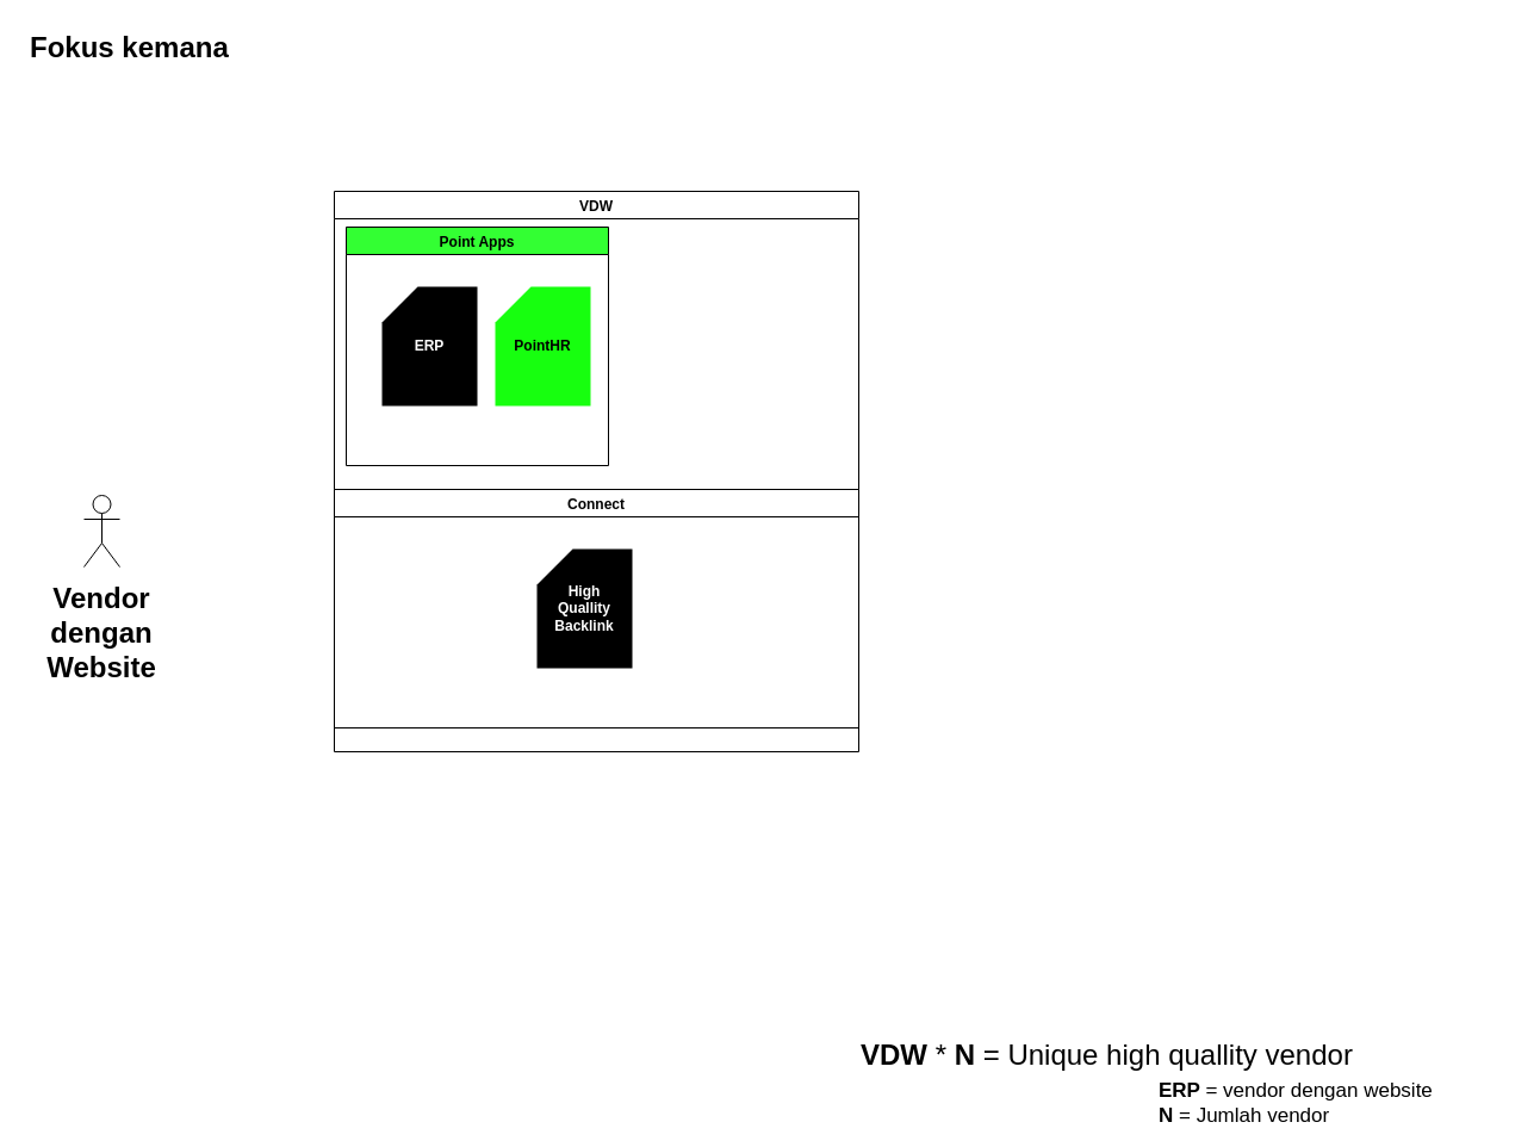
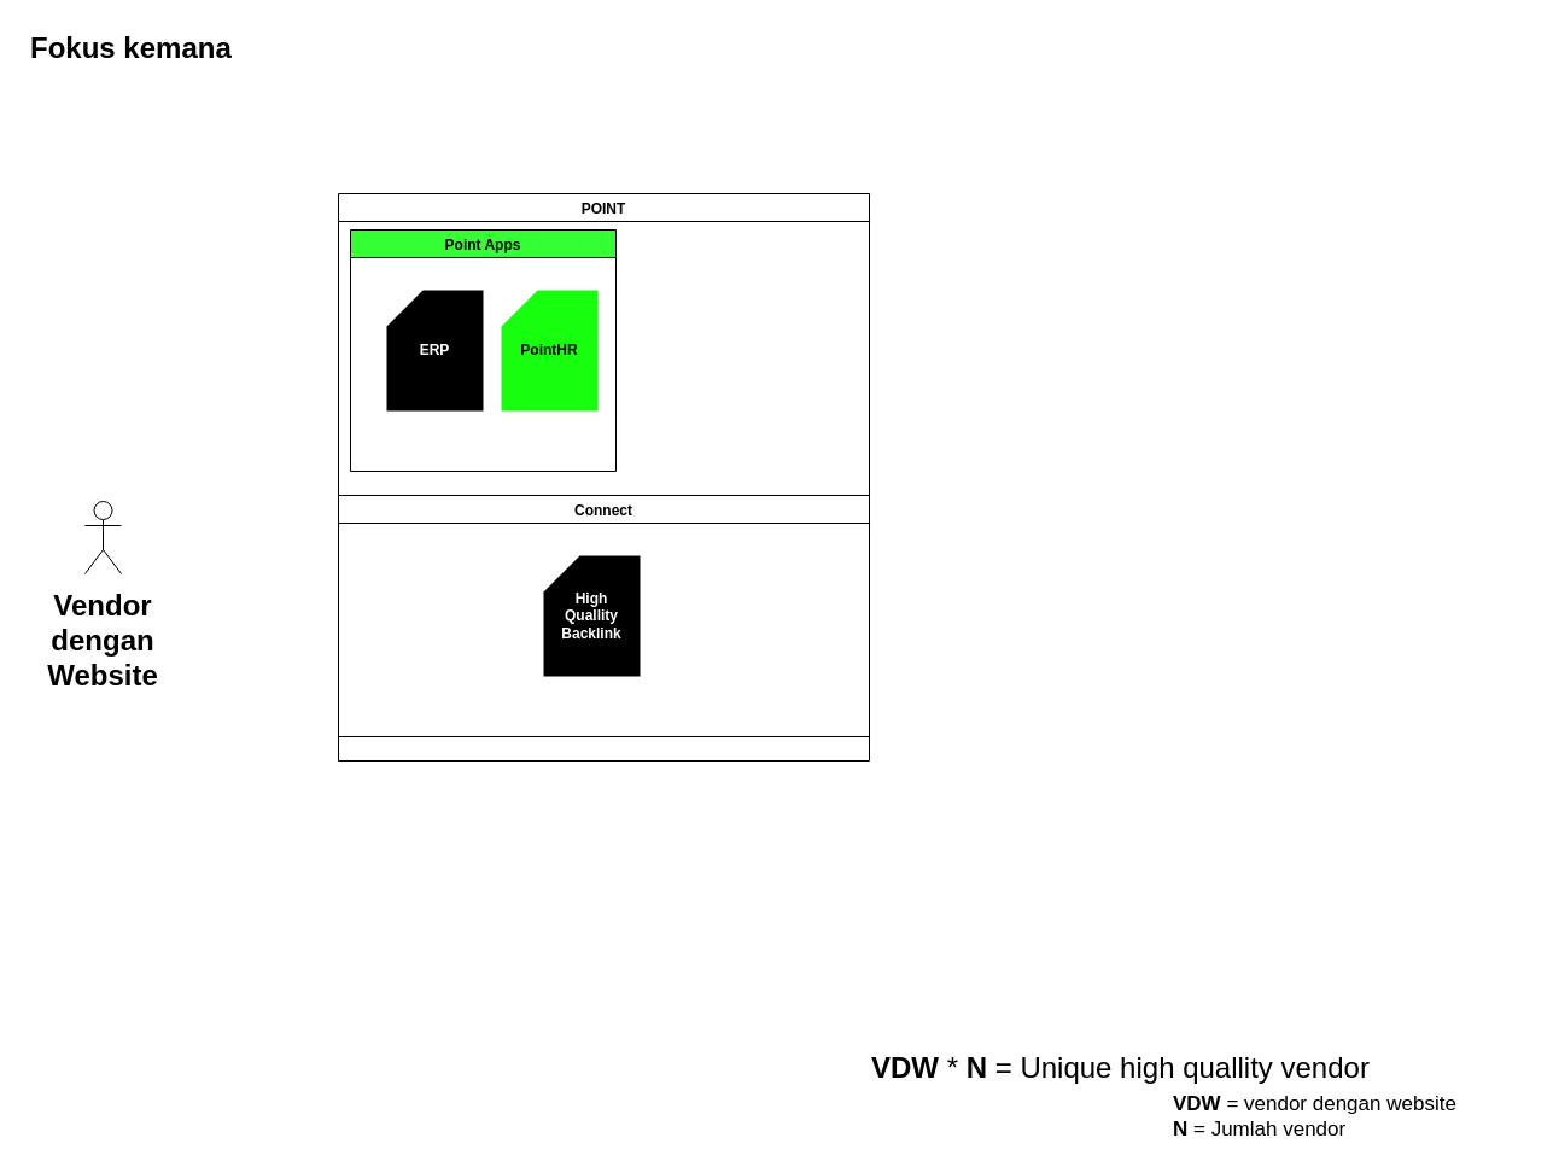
- <mxCell id="2" value="VDW" style="swimlane;" vertex="1" parent="1"><mxGeometry x="280" y="160" width="440" height="470" as="geometry" /></mxCell>
+ <mxCell id="2" value="POINT" style="swimlane;" vertex="1" parent="1"><mxGeometry x="280" y="160" width="440" height="470" as="geometry" /></mxCell>
- <mxCell id="9" value="&lt;b&gt;ERP &lt;/b&gt;= vendor dengan website&lt;br&gt;&lt;b&gt;N&lt;/b&gt; = Jumlah vendor" style="text;html=1;strokeColor=none;fillColor=none;align=left;verticalAlign=middle;whiteSpace=wrap;rounded=0;fontSize=17;fontColor=#000000;" vertex="1" parent="1"><mxGeometry x="970" y="910" width="300" height="30" as="geometry" /></mxCell>
+ <mxCell id="9" value="&lt;b&gt;VDW &lt;/b&gt;= vendor dengan website&lt;br&gt;&lt;b&gt;N&lt;/b&gt; = Jumlah vendor" style="text;html=1;strokeColor=none;fillColor=none;align=left;verticalAlign=middle;whiteSpace=wrap;rounded=0;fontSize=17;fontColor=#000000;" vertex="1" parent="1"><mxGeometry x="970" y="910" width="300" height="30" as="geometry" /></mxCell>
